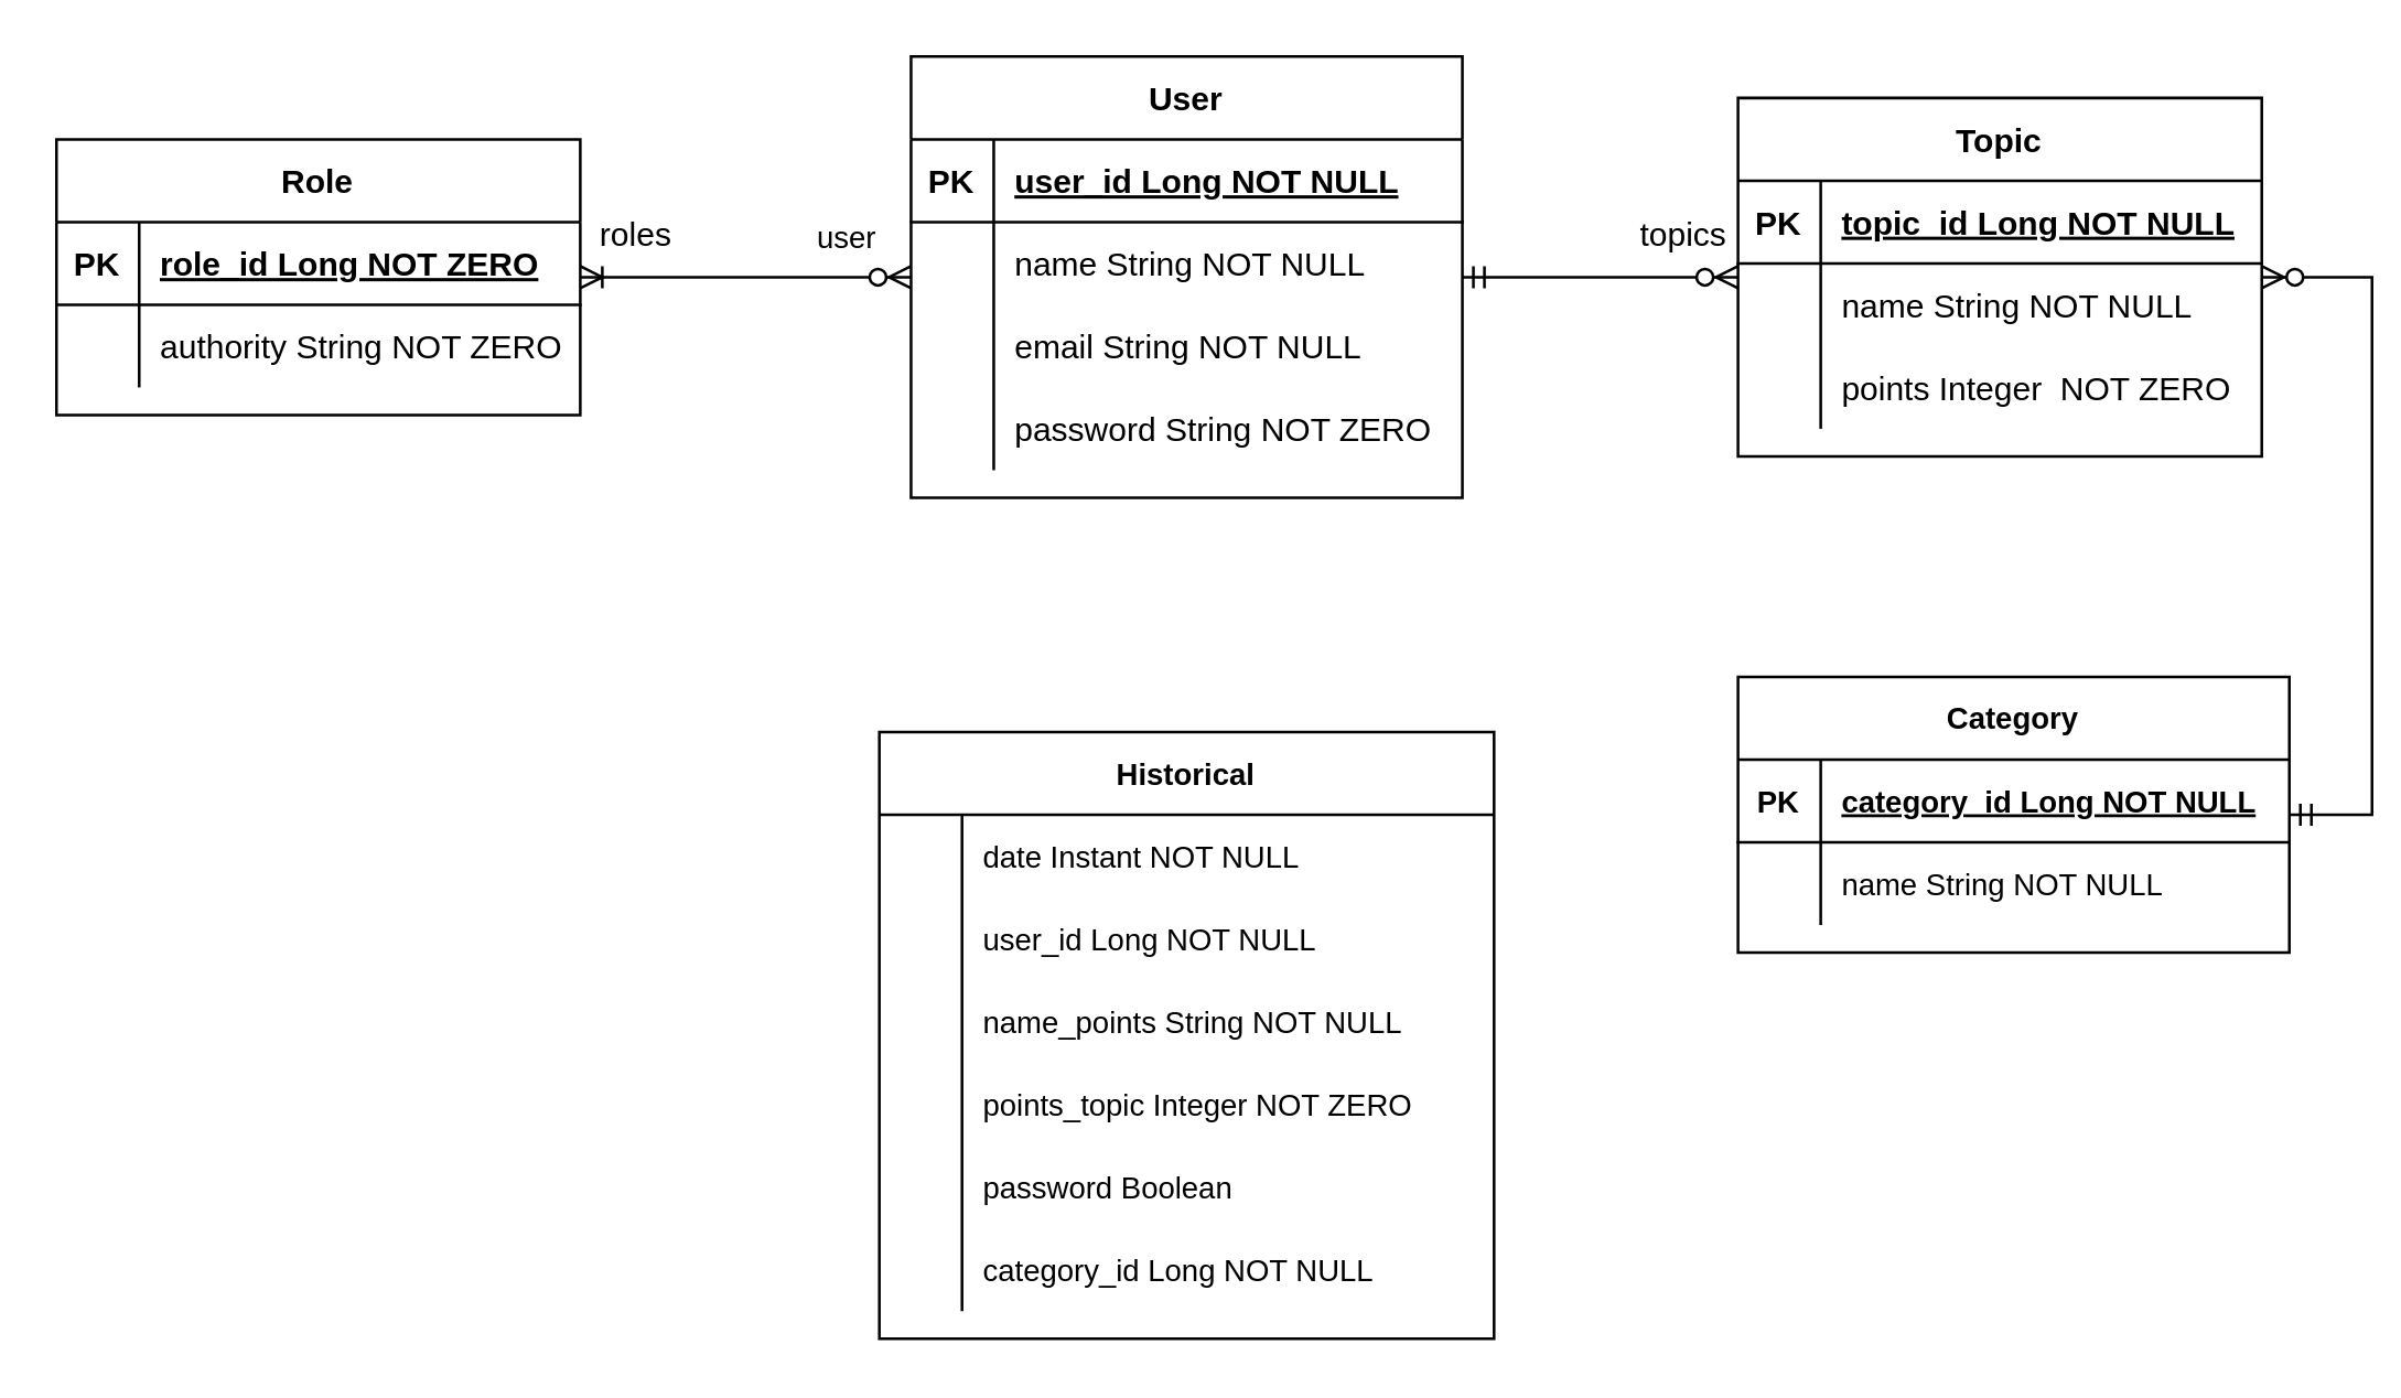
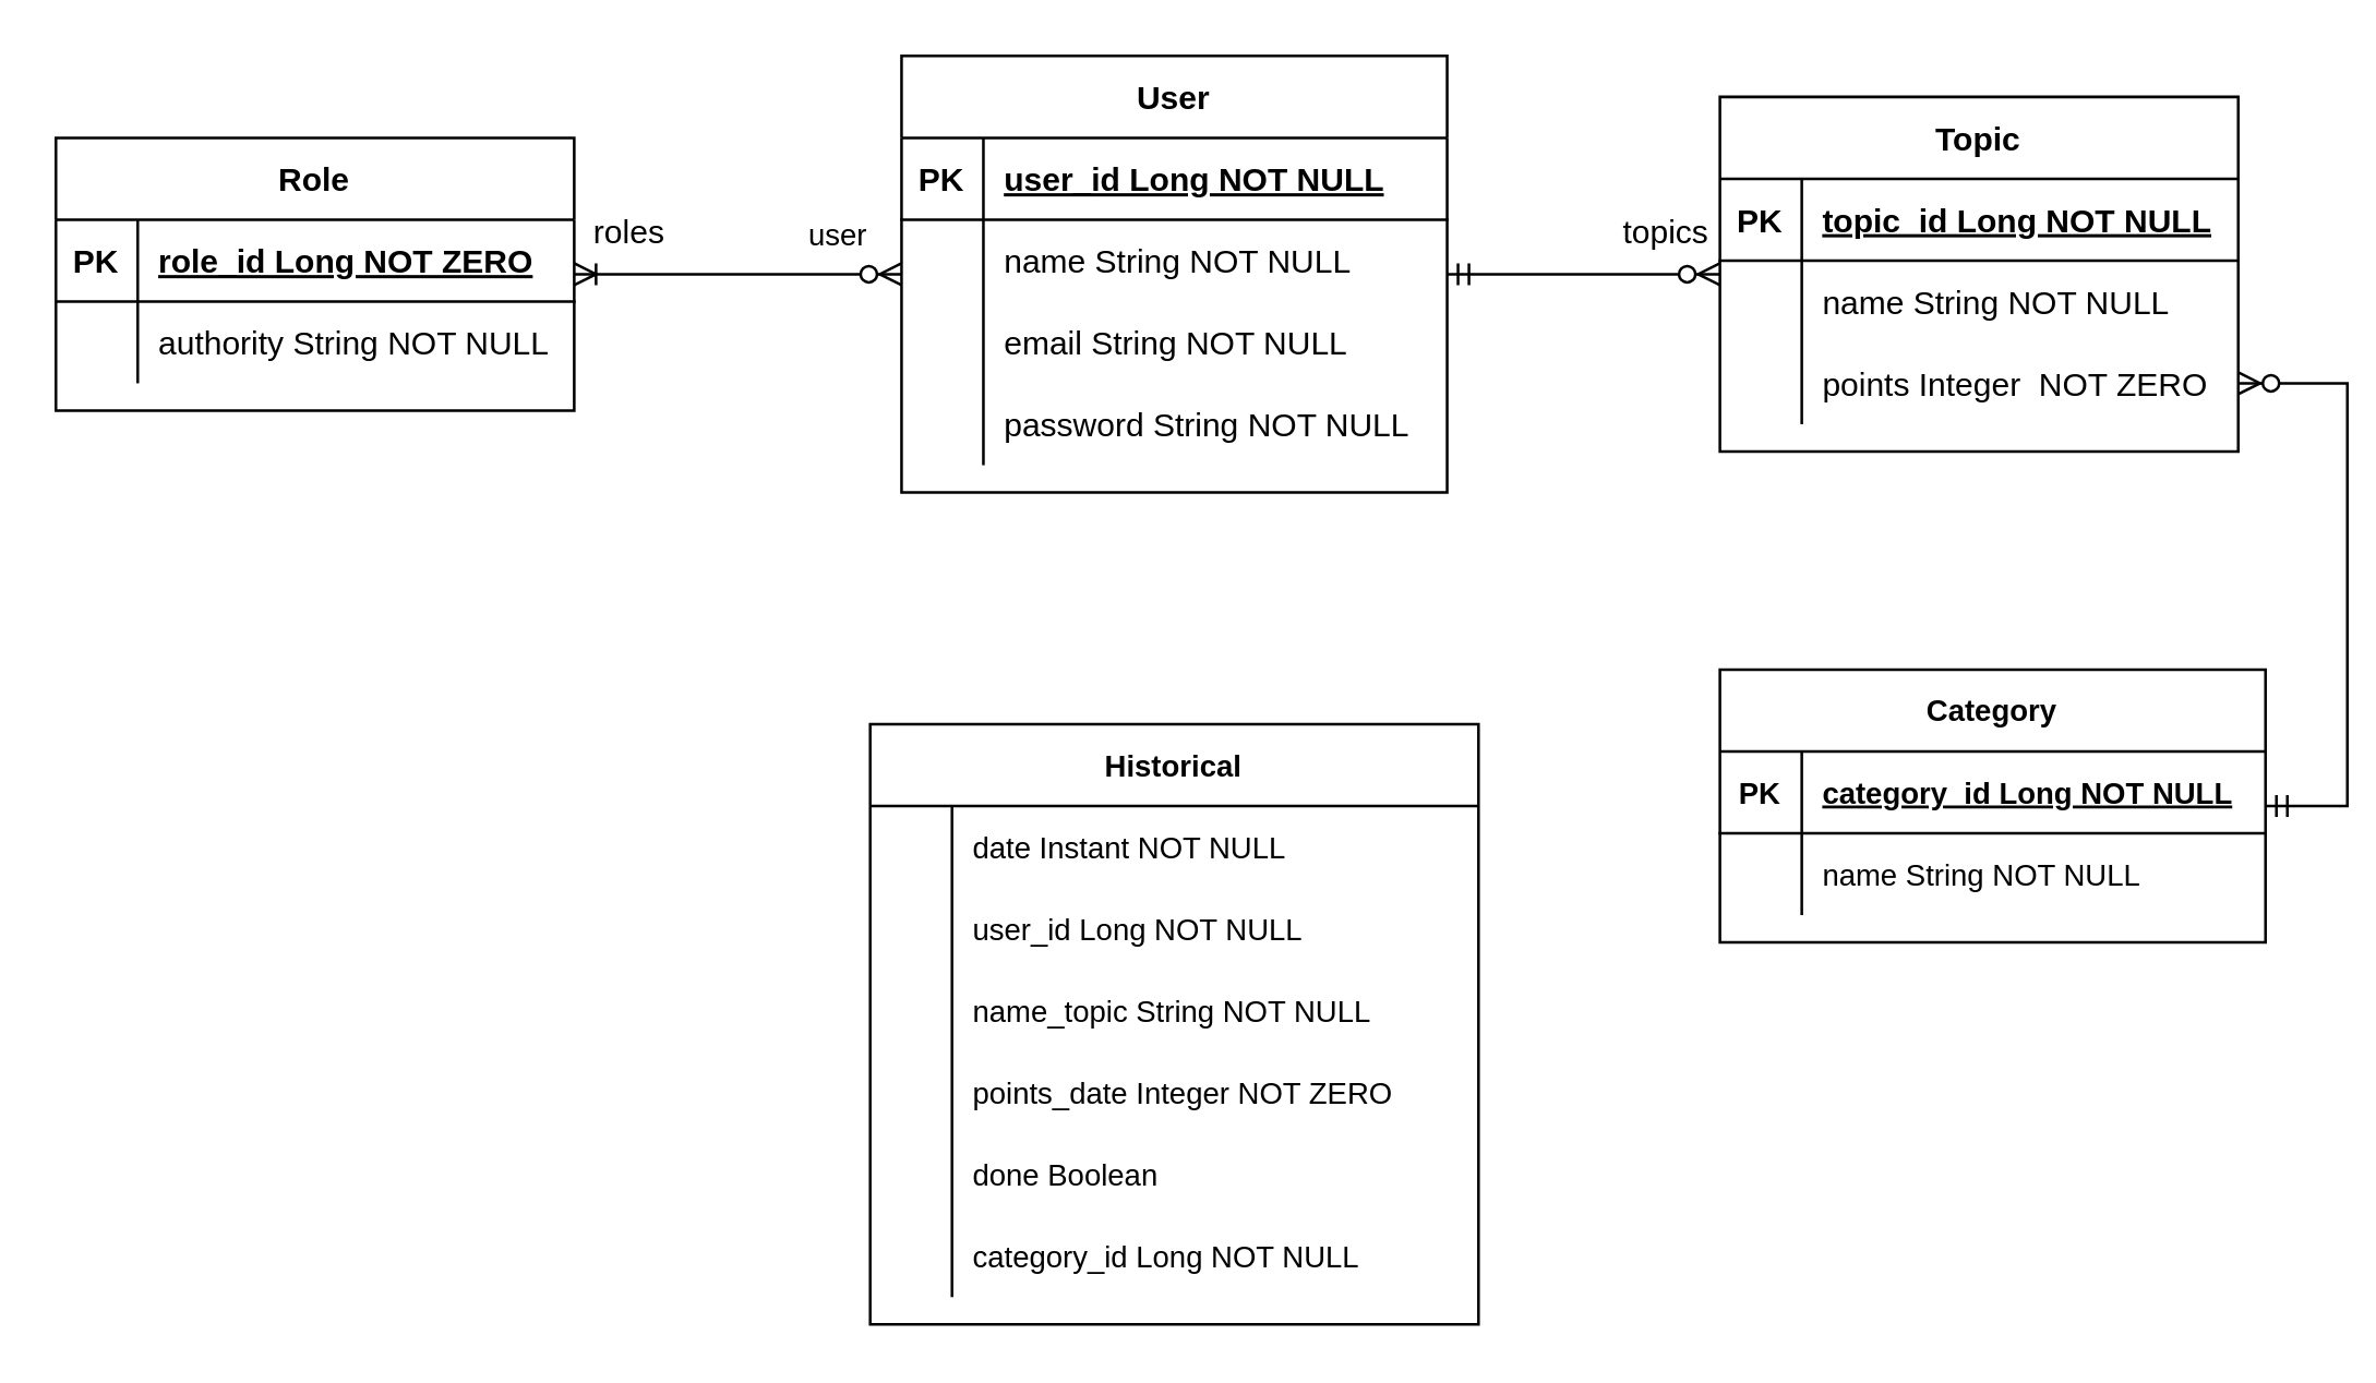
- <mxCell id="42" value="" style="edgeStyle=entityRelationEdgeStyle;fontSize=12;html=1;endArrow=ERzeroToMany;startArrow=ERmandOne;rounded=0;labelBorderColor=none;" parent="1" source="35" target="22" edge="1"><mxGeometry width="100" height="100" relative="1" as="geometry"><mxPoint x="720" y="-115" as="sourcePoint" /><mxPoint x="730" y="5" as="targetPoint" /></mxGeometry></mxCell>
+ <mxCell id="42" value="" style="edgeStyle=entityRelationEdgeStyle;fontSize=12;html=1;endArrow=ERzeroToMany;startArrow=ERmandOne;rounded=0;labelBorderColor=none;" parent="1" source="35" target="31" edge="1"><mxGeometry width="100" height="100" relative="1" as="geometry"><mxPoint x="720" y="-115" as="sourcePoint" /><mxPoint x="730" y="5" as="targetPoint" /></mxGeometry></mxCell>
- <mxCell id="21" value="authority String NOT ZERO" style="shape=partialRectangle;connectable=0;fillColor=none;top=0;left=0;bottom=0;right=0;align=left;spacingLeft=6;overflow=hidden;" parent="19" vertex="1"><mxGeometry x="30" width="160" height="30" as="geometry"><mxRectangle width="160" height="30" as="alternateBounds" /></mxGeometry></mxCell>
+ <mxCell id="21" value="authority String NOT NULL" style="shape=partialRectangle;connectable=0;fillColor=none;top=0;left=0;bottom=0;right=0;align=left;spacingLeft=6;overflow=hidden;" parent="19" vertex="1"><mxGeometry x="30" width="160" height="30" as="geometry"><mxRectangle width="160" height="30" as="alternateBounds" /></mxGeometry></mxCell>
- <mxCell id="14" value="password String NOT ZERO" style="shape=partialRectangle;connectable=0;fillColor=none;top=0;left=0;bottom=0;right=0;align=left;spacingLeft=6;overflow=hidden;" parent="12" vertex="1"><mxGeometry x="30" width="170" height="30" as="geometry"><mxRectangle width="170" height="30" as="alternateBounds" /></mxGeometry></mxCell>
+ <mxCell id="14" value="password String NOT NULL" style="shape=partialRectangle;connectable=0;fillColor=none;top=0;left=0;bottom=0;right=0;align=left;spacingLeft=6;overflow=hidden;" parent="12" vertex="1"><mxGeometry x="30" width="170" height="30" as="geometry"><mxRectangle width="170" height="30" as="alternateBounds" /></mxGeometry></mxCell>
- <mxCell id="52" value="name_points String NOT NULL " style="shape=partialRectangle;connectable=0;fillColor=none;top=0;left=0;bottom=0;right=0;align=left;spacingLeft=6;overflow=hidden;fontSize=11;" parent="50" vertex="1"><mxGeometry x="30" width="193" height="30" as="geometry"><mxRectangle width="193" height="30" as="alternateBounds" /></mxGeometry></mxCell>
+ <mxCell id="52" value="name_topic String NOT NULL " style="shape=partialRectangle;connectable=0;fillColor=none;top=0;left=0;bottom=0;right=0;align=left;spacingLeft=6;overflow=hidden;fontSize=11;" parent="50" vertex="1"><mxGeometry x="30" width="193" height="30" as="geometry"><mxRectangle width="193" height="30" as="alternateBounds" /></mxGeometry></mxCell>
- <mxCell id="55" value="points_topic Integer NOT ZERO" style="shape=partialRectangle;connectable=0;fillColor=none;top=0;left=0;bottom=0;right=0;align=left;spacingLeft=6;overflow=hidden;fontSize=11;" parent="53" vertex="1"><mxGeometry x="30" width="193" height="30" as="geometry"><mxRectangle width="193" height="30" as="alternateBounds" /></mxGeometry></mxCell>
+ <mxCell id="55" value="points_date Integer NOT ZERO" style="shape=partialRectangle;connectable=0;fillColor=none;top=0;left=0;bottom=0;right=0;align=left;spacingLeft=6;overflow=hidden;fontSize=11;" parent="53" vertex="1"><mxGeometry x="30" width="193" height="30" as="geometry"><mxRectangle width="193" height="30" as="alternateBounds" /></mxGeometry></mxCell>
- <mxCell id="58" value="password Boolean " style="shape=partialRectangle;connectable=0;fillColor=none;top=0;left=0;bottom=0;right=0;align=left;spacingLeft=6;overflow=hidden;fontSize=11;" vertex="1" parent="56"><mxGeometry x="30" width="193" height="30" as="geometry"><mxRectangle width="193" height="30" as="alternateBounds" /></mxGeometry></mxCell>
+ <mxCell id="58" value="done Boolean " style="shape=partialRectangle;connectable=0;fillColor=none;top=0;left=0;bottom=0;right=0;align=left;spacingLeft=6;overflow=hidden;fontSize=11;" vertex="1" parent="56"><mxGeometry x="30" width="193" height="30" as="geometry"><mxRectangle width="193" height="30" as="alternateBounds" /></mxGeometry></mxCell>
